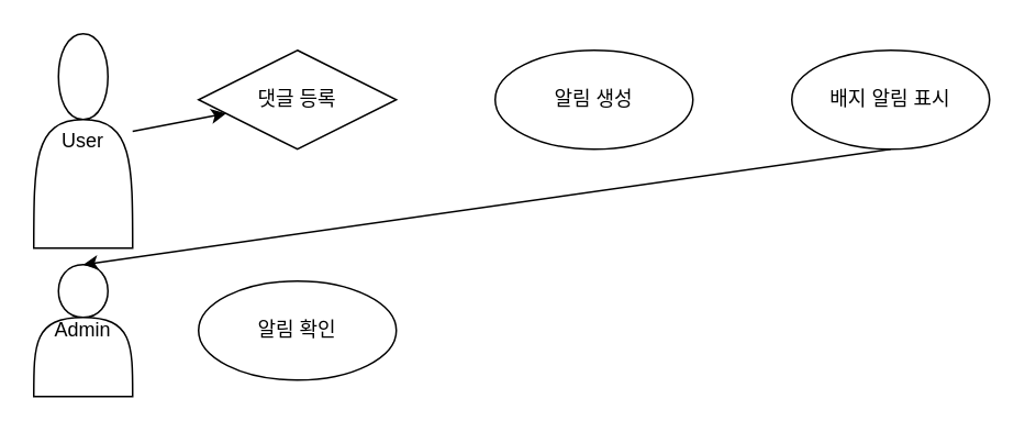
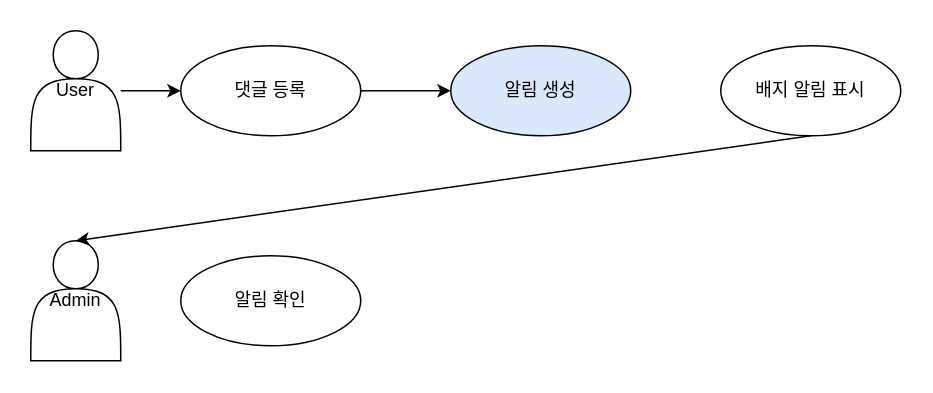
- <mxCell id="4" value="댓글 등록" style="rhombus;whiteSpace=wrap;html=1;" parent="1" vertex="1"><mxGeometry x="120" y="30" width="120" height="60" as="geometry" /></mxCell>
+ <mxCell id="4" value="댓글 등록" style="ellipse;whiteSpace=wrap;html=1;" parent="1" vertex="1"><mxGeometry x="120" y="30" width="120" height="60" as="geometry" /></mxCell>
+ <mxCell id="9" parent="1" source="4" target="5" edge="1"><mxGeometry relative="1" as="geometry" /></mxCell>
- <mxCell id="5" value="알림 생성" style="ellipse;whiteSpace=wrap;html=1;" parent="1" vertex="1"><mxGeometry x="300" y="30" width="120" height="60" as="geometry" /></mxCell>
+ <mxCell id="5" value="알림 생성" style="ellipse;whiteSpace=wrap;html=1;fillColor=#dae8fc;" parent="1" vertex="1"><mxGeometry x="300" y="30" width="120" height="60" as="geometry" /></mxCell>
- <mxCell id="2" value="User" style="shape=actor;whiteSpace=wrap;html=1;" parent="1" vertex="1"><mxGeometry x="20" y="20" width="60" height="130" as="geometry" /></mxCell>
+ <mxCell id="2" value="User" style="shape=actor;whiteSpace=wrap;html=1;" parent="1" vertex="1"><mxGeometry x="20" y="20" width="60" height="80" as="geometry" /></mxCell>
